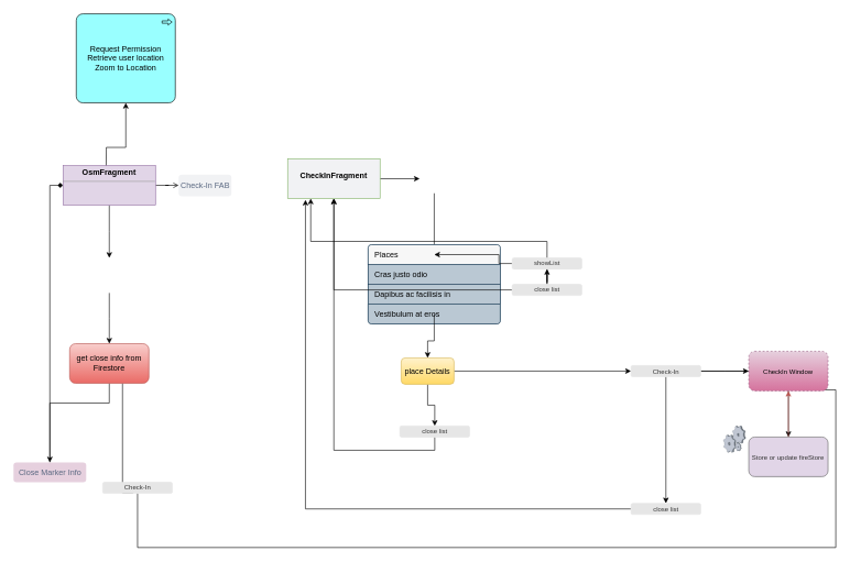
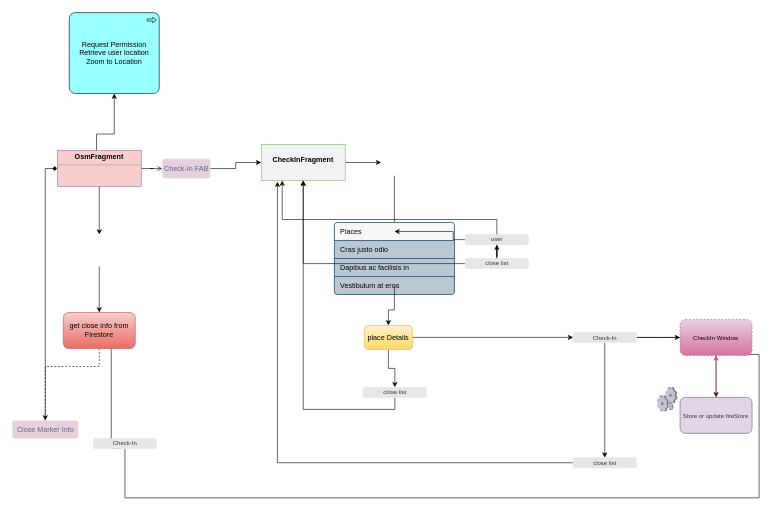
+ <mxCell id="15" style="edgeStyle=orthogonalEdgeStyle;rounded=0;orthogonalLoop=1;jettySize=auto;html=1;entryX=0;entryY=0.5;entryDx=0;entryDy=0;" edge="1" parent="1" source="16" target="21"><mxGeometry relative="1" as="geometry" /></mxCell>
- <mxCell id="14" value="&lt;p style=&quot;margin: 0px ; margin-top: 4px ; text-align: center&quot;&gt;&lt;b&gt;OsmFragment&lt;/b&gt;&lt;/p&gt;&lt;hr size=&quot;1&quot;&gt;&lt;div style=&quot;height: 2px&quot;&gt;&lt;/div&gt;" style="verticalAlign=top;align=left;overflow=fill;fontSize=12;fontFamily=Helvetica;html=1;fillColor=#e1d5e7;strokeColor=#9673a6;" vertex="1" parent="1"><mxGeometry x="95" y="250" width="140" height="60" as="geometry" /></mxCell>
+ <mxCell id="14" value="&lt;p style=&quot;margin: 0px ; margin-top: 4px ; text-align: center&quot;&gt;&lt;b&gt;OsmFragment&lt;/b&gt;&lt;/p&gt;&lt;hr size=&quot;1&quot;&gt;&lt;div style=&quot;height: 2px&quot;&gt;&lt;/div&gt;" style="verticalAlign=top;align=left;overflow=fill;fontSize=12;fontFamily=Helvetica;html=1;fillColor=#f8cecc;strokeColor=#9673a6;" vertex="1" parent="1"><mxGeometry x="95" y="250" width="140" height="60" as="geometry" /></mxCell>
- <mxCell id="16" value="Check-In FAB" style="rounded=1;align=center;fillColor=#F1F2F4;strokeColor=none;html=1;fontColor=#596780;fontSize=12" vertex="1" parent="1"><mxGeometry x="270" y="263.5" width="80" height="33" as="geometry" /></mxCell>
+ <mxCell id="16" value="Check-In FAB" style="rounded=1;align=center;fillColor=#e6d0de;strokeColor=none;html=1;fontColor=#596780;fontSize=12;" vertex="1" parent="1"><mxGeometry x="270" y="263.5" width="80" height="33" as="geometry" /></mxCell>
- <mxCell id="47" value="showList" style="rounded=1;html=1;shadow=0;dashed=0;whiteSpace=wrap;fontSize=10;fillColor=#E6E6E6;align=center;strokeColor=#E6E6E6;fontColor=#333333;" vertex="1" parent="1"><mxGeometry x="775" y="390" width="105.5" height="16.88" as="geometry" /></mxCell>
+ <mxCell id="47" value="user" style="rounded=1;html=1;shadow=0;dashed=0;whiteSpace=wrap;fontSize=10;fillColor=#E6E6E6;align=center;strokeColor=#E6E6E6;fontColor=#333333;" vertex="1" parent="1"><mxGeometry x="775" y="390" width="105.5" height="16.88" as="geometry" /></mxCell>
- <mxCell id="3" style="edgeStyle=orthogonalEdgeStyle;rounded=0;orthogonalLoop=1;jettySize=auto;html=1;entryX=0.5;entryY=0;entryDx=0;entryDy=0;" edge="1" parent="1" source="4" target="17"><mxGeometry relative="1" as="geometry"><Array as="points"><mxPoint x="165" y="610" /><mxPoint x="75" y="610" /></Array></mxGeometry></mxCell>
+ <mxCell id="3" style="edgeStyle=orthogonalEdgeStyle;rounded=0;orthogonalLoop=1;jettySize=auto;html=1;entryX=0.5;entryY=0;entryDx=0;entryDy=0;dashed=1;" edge="1" parent="1" source="4" target="17"><mxGeometry relative="1" as="geometry"><Array as="points"><mxPoint x="165" y="610" /><mxPoint x="75" y="610" /></Array></mxGeometry></mxCell>
